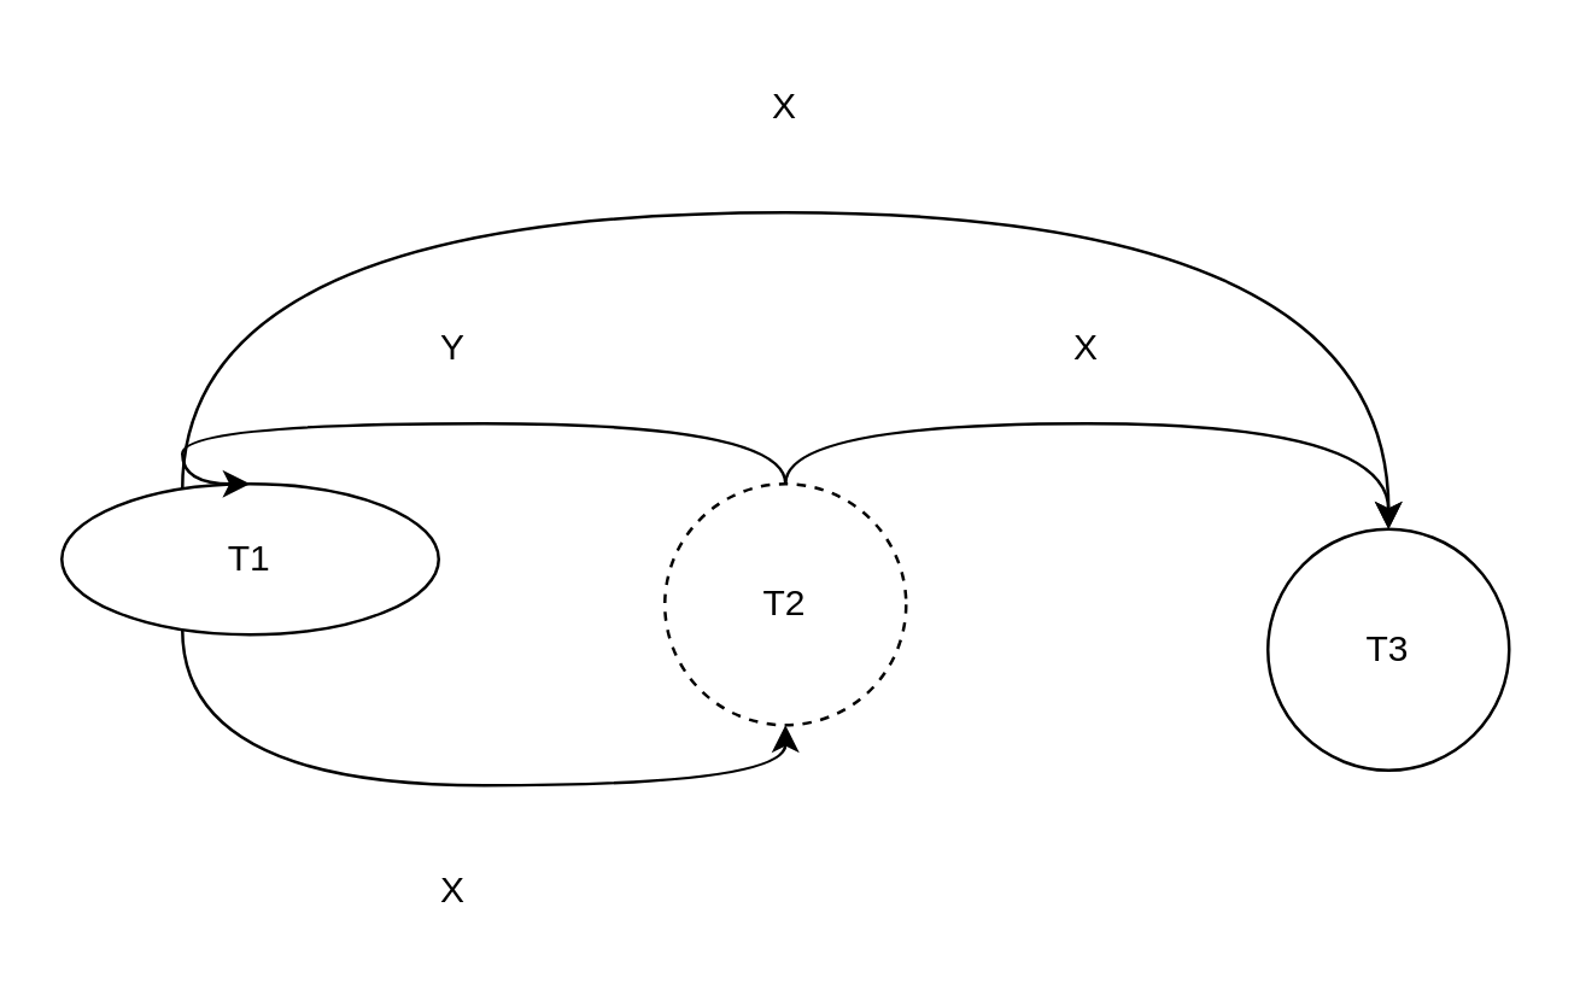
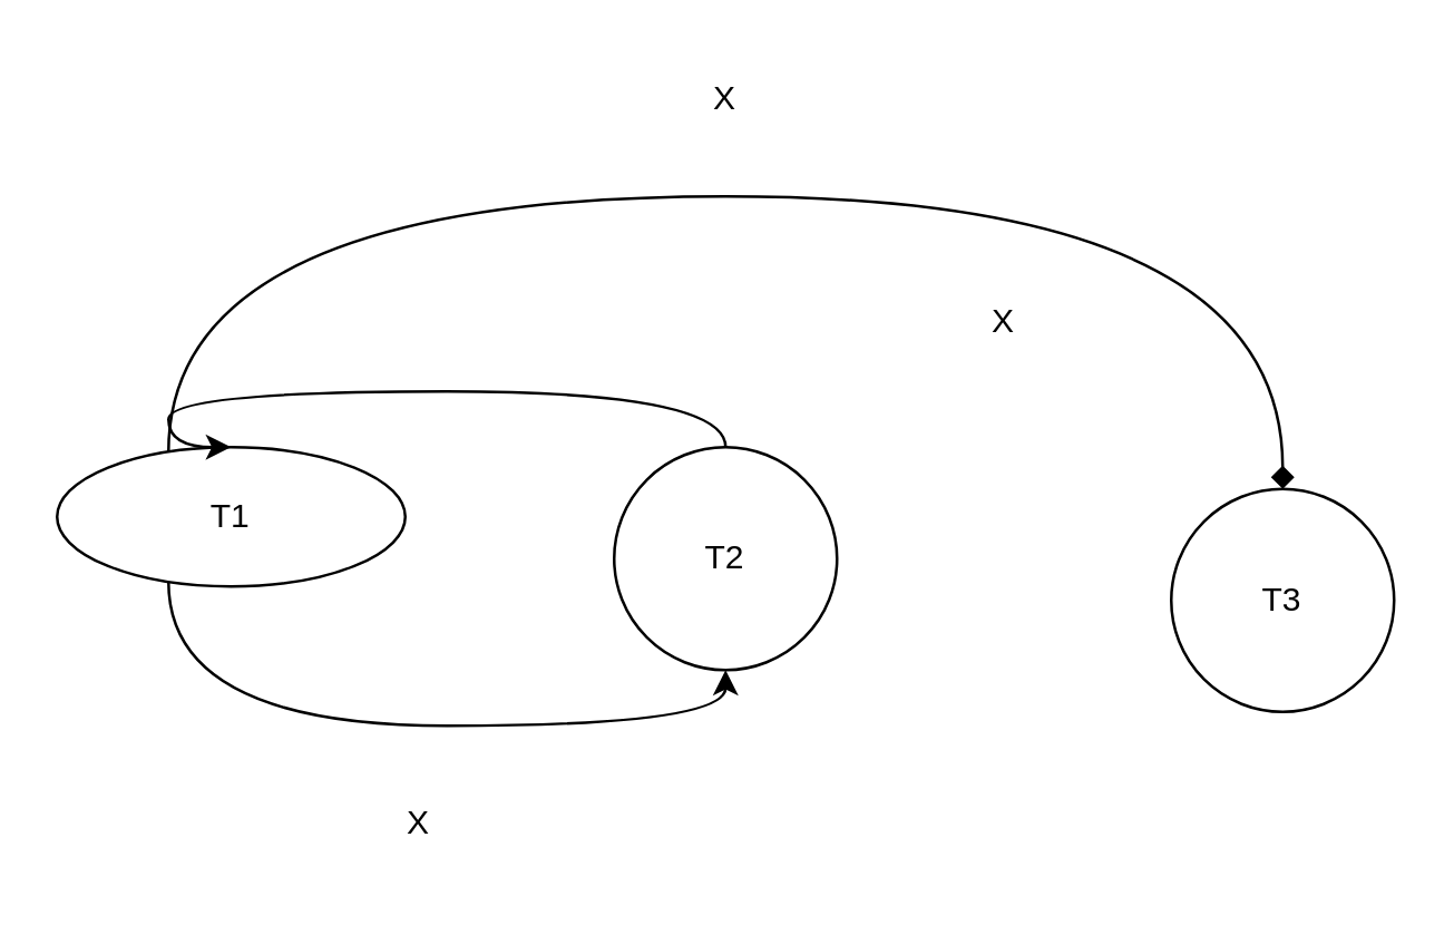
- <mxCell id="9" value="&lt;div&gt;Y&lt;br&gt;&lt;/div&gt;" style="text;html=1;strokeColor=none;fillColor=none;align=center;verticalAlign=middle;whiteSpace=wrap;rounded=0;" vertex="1" parent="1"><mxGeometry x="120" y="100" width="60" height="30" as="geometry" /></mxCell>
- <mxCell id="6" style="edgeStyle=orthogonalEdgeStyle;curved=1;rounded=0;orthogonalLoop=1;jettySize=auto;html=1;entryX=0.5;entryY=0;entryDx=0;entryDy=0;" edge="1" parent="1" source="7" target="8"><mxGeometry relative="1" as="geometry"><Array as="points"><mxPoint x="260" y="140" /><mxPoint x="460" y="140" /></Array></mxGeometry></mxCell>
- <mxCell id="3" style="edgeStyle=orthogonalEdgeStyle;curved=1;rounded=0;orthogonalLoop=1;jettySize=auto;html=1;entryX=0.5;entryY=0;entryDx=0;entryDy=0;" edge="1" parent="1" source="4" target="8"><mxGeometry relative="1" as="geometry"><Array as="points"><mxPoint x="60" y="70" /><mxPoint x="460" y="70" /></Array></mxGeometry></mxCell>
+ <mxCell id="3" style="edgeStyle=orthogonalEdgeStyle;curved=1;rounded=0;orthogonalLoop=1;jettySize=auto;html=1;entryX=0.5;entryY=0;entryDx=0;entryDy=0;endArrow=diamond;" edge="1" parent="1" source="4" target="8"><mxGeometry relative="1" as="geometry"><Array as="points"><mxPoint x="60" y="70" /><mxPoint x="460" y="70" /></Array></mxGeometry></mxCell>
- <mxCell id="7" value="T2" style="ellipse;whiteSpace=wrap;html=1;aspect=fixed;dashed=1;" vertex="1" parent="1"><mxGeometry x="220" y="160" width="80" height="80" as="geometry" /></mxCell>
+ <mxCell id="7" value="T2" style="ellipse;whiteSpace=wrap;html=1;aspect=fixed;" vertex="1" parent="1"><mxGeometry x="220" y="160" width="80" height="80" as="geometry" /></mxCell>
